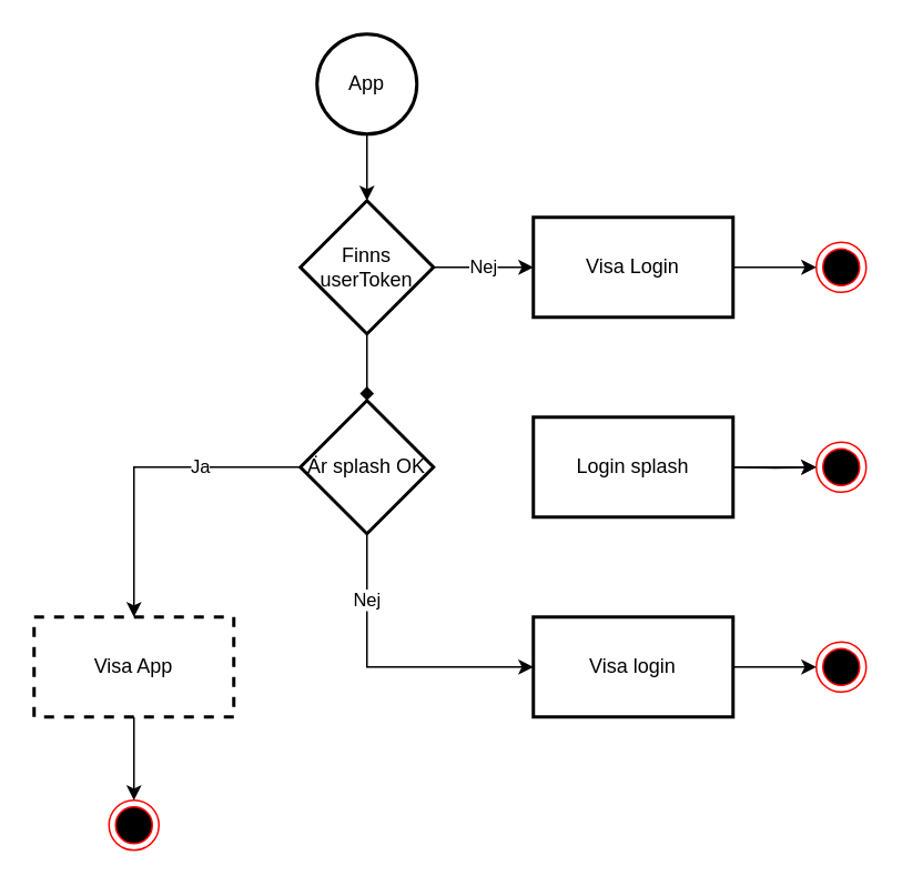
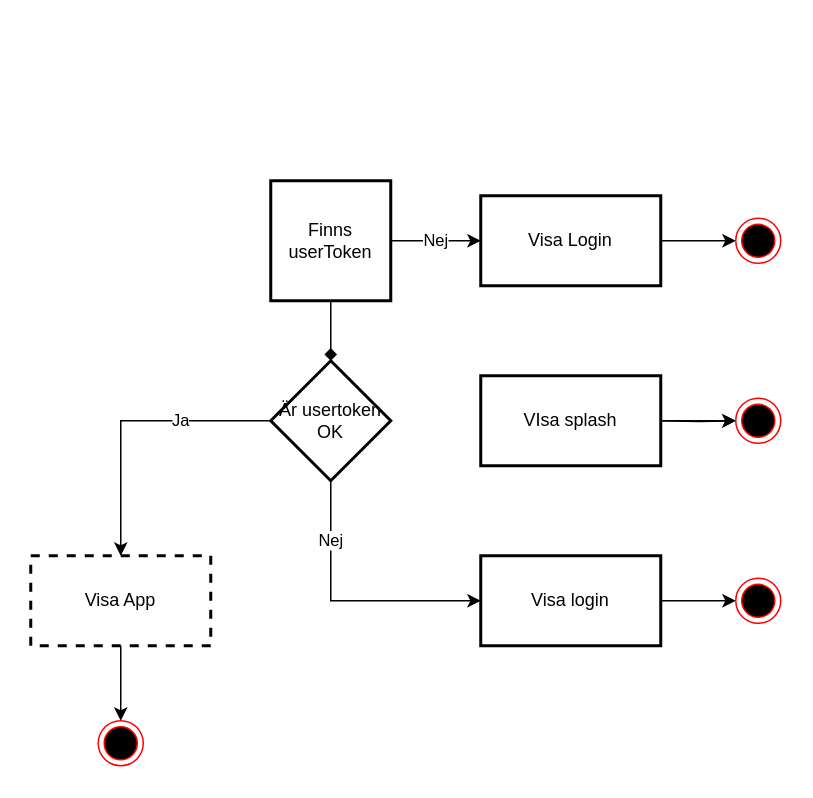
- <mxCell id="3" value="App" style="strokeWidth=2;html=1;shape=mxgraph.flowchart.start_2;whiteSpace=wrap;" vertex="1" parent="1"><mxGeometry x="190" y="20" width="60" height="60" as="geometry" /></mxCell>
- <mxCell id="2" value="" style="edgeStyle=orthogonalEdgeStyle;rounded=0;orthogonalLoop=1;jettySize=auto;html=1;" edge="1" parent="1" source="3" target="6"><mxGeometry relative="1" as="geometry" /></mxCell>
- <mxCell id="6" value="Finns userToken" style="rhombus;whiteSpace=wrap;html=1;strokeWidth=2;" vertex="1" parent="1"><mxGeometry x="180" y="120" width="80" height="80" as="geometry" /></mxCell>
+ <mxCell id="6" value="Finns userToken" style="whiteSpace=wrap;html=1;strokeWidth=2;rounded=0;" vertex="1" parent="1"><mxGeometry x="180" y="120" width="80" height="80" as="geometry" /></mxCell>
- <mxCell id="12" value="Är splash OK" style="rhombus;whiteSpace=wrap;html=1;strokeWidth=2;" vertex="1" parent="1"><mxGeometry x="180" y="240" width="80" height="80" as="geometry" /></mxCell>
+ <mxCell id="12" value="Är usertoken OK" style="rhombus;whiteSpace=wrap;html=1;strokeWidth=2;" vertex="1" parent="1"><mxGeometry x="180" y="240" width="80" height="80" as="geometry" /></mxCell>
- <mxCell id="14" value="Login splash" style="whiteSpace=wrap;html=1;strokeWidth=2;" vertex="1" parent="1"><mxGeometry x="320" y="250" width="120" height="60" as="geometry" /></mxCell>
+ <mxCell id="14" value="VIsa splash" style="whiteSpace=wrap;html=1;strokeWidth=2;" vertex="1" parent="1"><mxGeometry x="320" y="250" width="120" height="60" as="geometry" /></mxCell>
